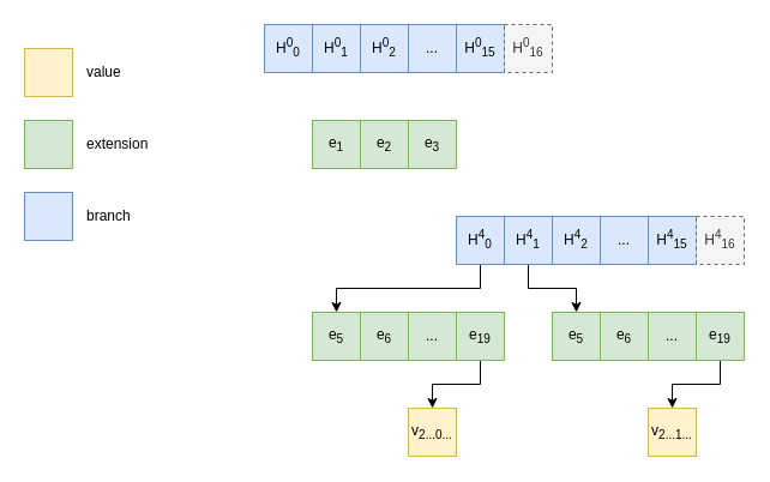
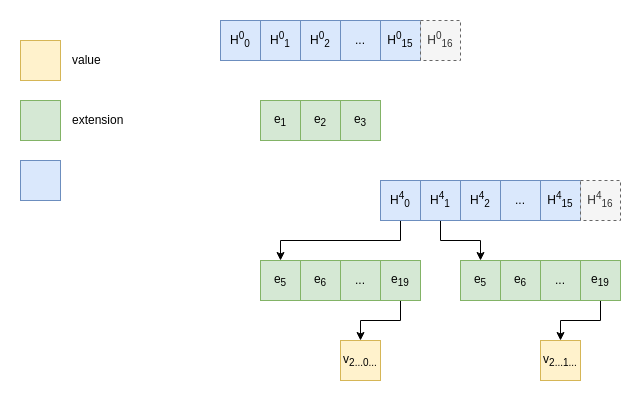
- <mxCell id="36" value="branch" style="text;html=1;strokeColor=none;fillColor=none;align=left;verticalAlign=middle;whiteSpace=wrap;rounded=0;" vertex="1" parent="1"><mxGeometry x="70" y="165" width="60" height="30" as="geometry" /></mxCell>
